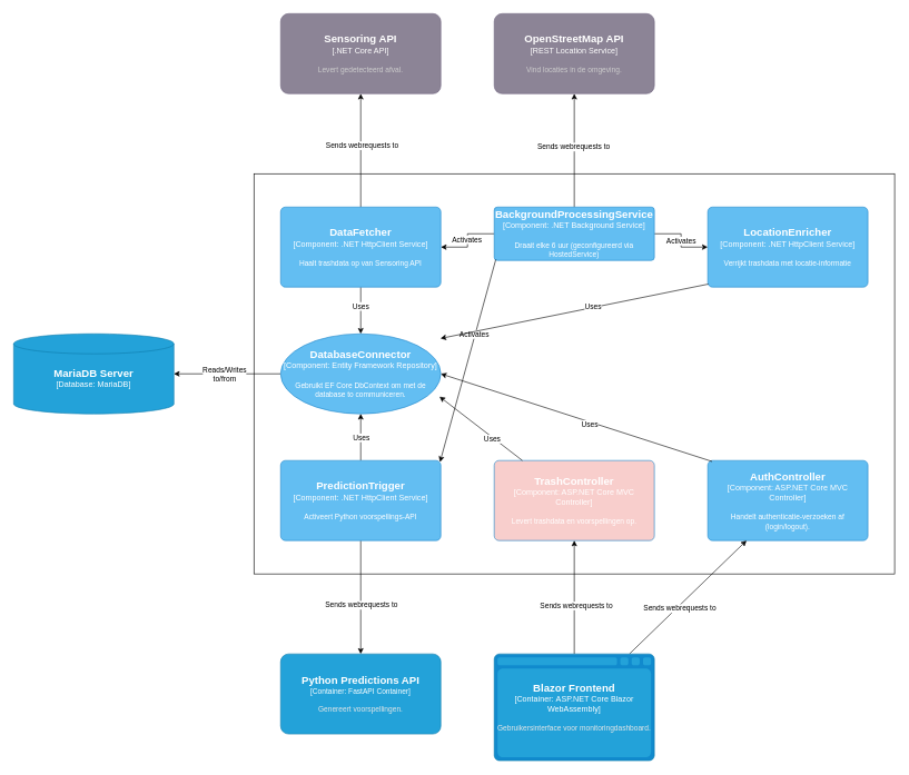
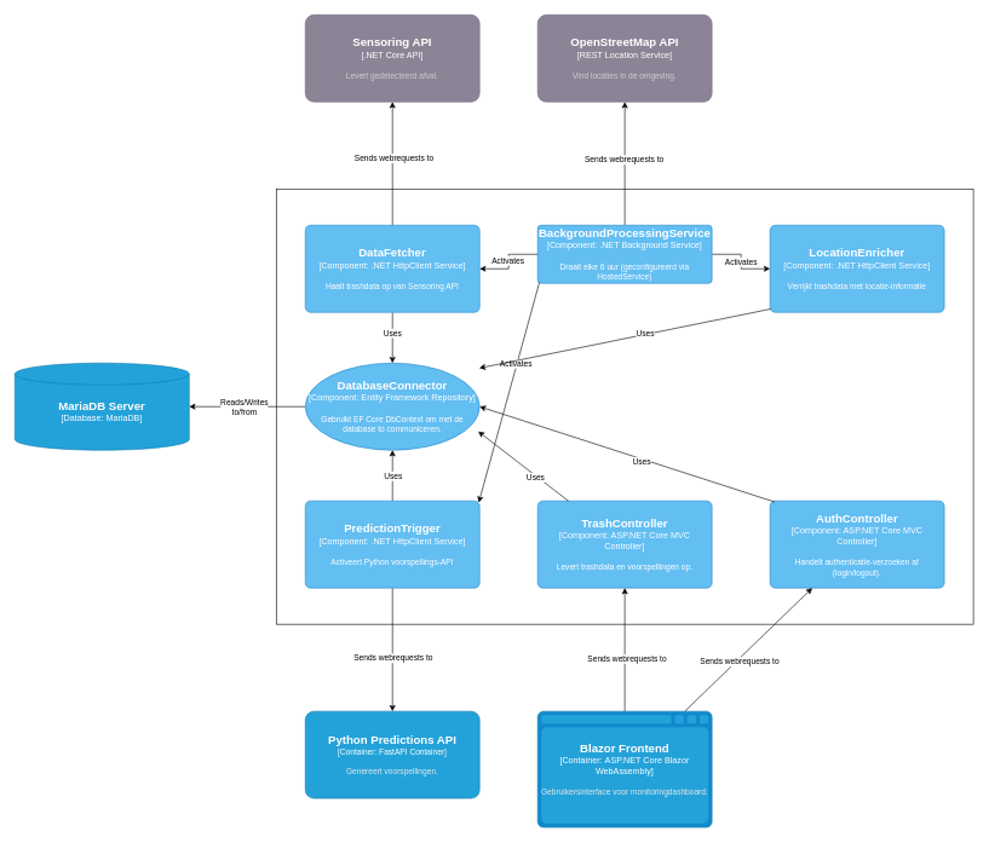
- <mxCell id="6" value="&lt;font style=&quot;font-size: 16px&quot;&gt;&lt;b&gt;TrashController&lt;/b&gt;&lt;/font&gt;&lt;div&gt;[Component: ASP.NET Core MVC Controller]&lt;/div&gt;&lt;br&gt;&lt;div&gt;&lt;font style=&quot;font-size: 11px&quot;&gt;Levert trashdata en voorspellingen op.&lt;/font&gt;&lt;/div&gt;" style="rounded=1;whiteSpace=wrap;html=1;labelBackgroundColor=none;fillColor=#f8cecc;fontColor=#ffffff;align=center;arcSize=6;strokeColor=#2086C9;metaEdit=1;resizable=0;points=[[0.25,0,0],[0.5,0,0],[0.75,0,0],[1,0.25,0],[1,0.5,0],[1,0.75,0],[0.75,1,0],[0.5,1,0],[0.25,1,0],[0,0.75,0],[0,0.5,0],[0,0.25,0]];" parent="1" vertex="1"><mxGeometry x="740" y="690" width="240" height="120" as="geometry" /></mxCell>
+ <mxCell id="6" value="&lt;font style=&quot;font-size: 16px&quot;&gt;&lt;b&gt;TrashController&lt;/b&gt;&lt;/font&gt;&lt;div&gt;[Component: ASP.NET Core MVC Controller]&lt;/div&gt;&lt;br&gt;&lt;div&gt;&lt;font style=&quot;font-size: 11px&quot;&gt;Levert trashdata en voorspellingen op.&lt;/font&gt;&lt;/div&gt;" style="rounded=1;whiteSpace=wrap;html=1;labelBackgroundColor=none;fillColor=#63BEF2;fontColor=#ffffff;align=center;arcSize=6;strokeColor=#2086C9;metaEdit=1;resizable=0;points=[[0.25,0,0],[0.5,0,0],[0.75,0,0],[1,0.25,0],[1,0.5,0],[1,0.75,0],[0.75,1,0],[0.5,1,0],[0.25,1,0],[0,0.75,0],[0,0.5,0],[0,0.25,0]];" parent="1" vertex="1"><mxGeometry x="740" y="690" width="240" height="120" as="geometry" /></mxCell>
